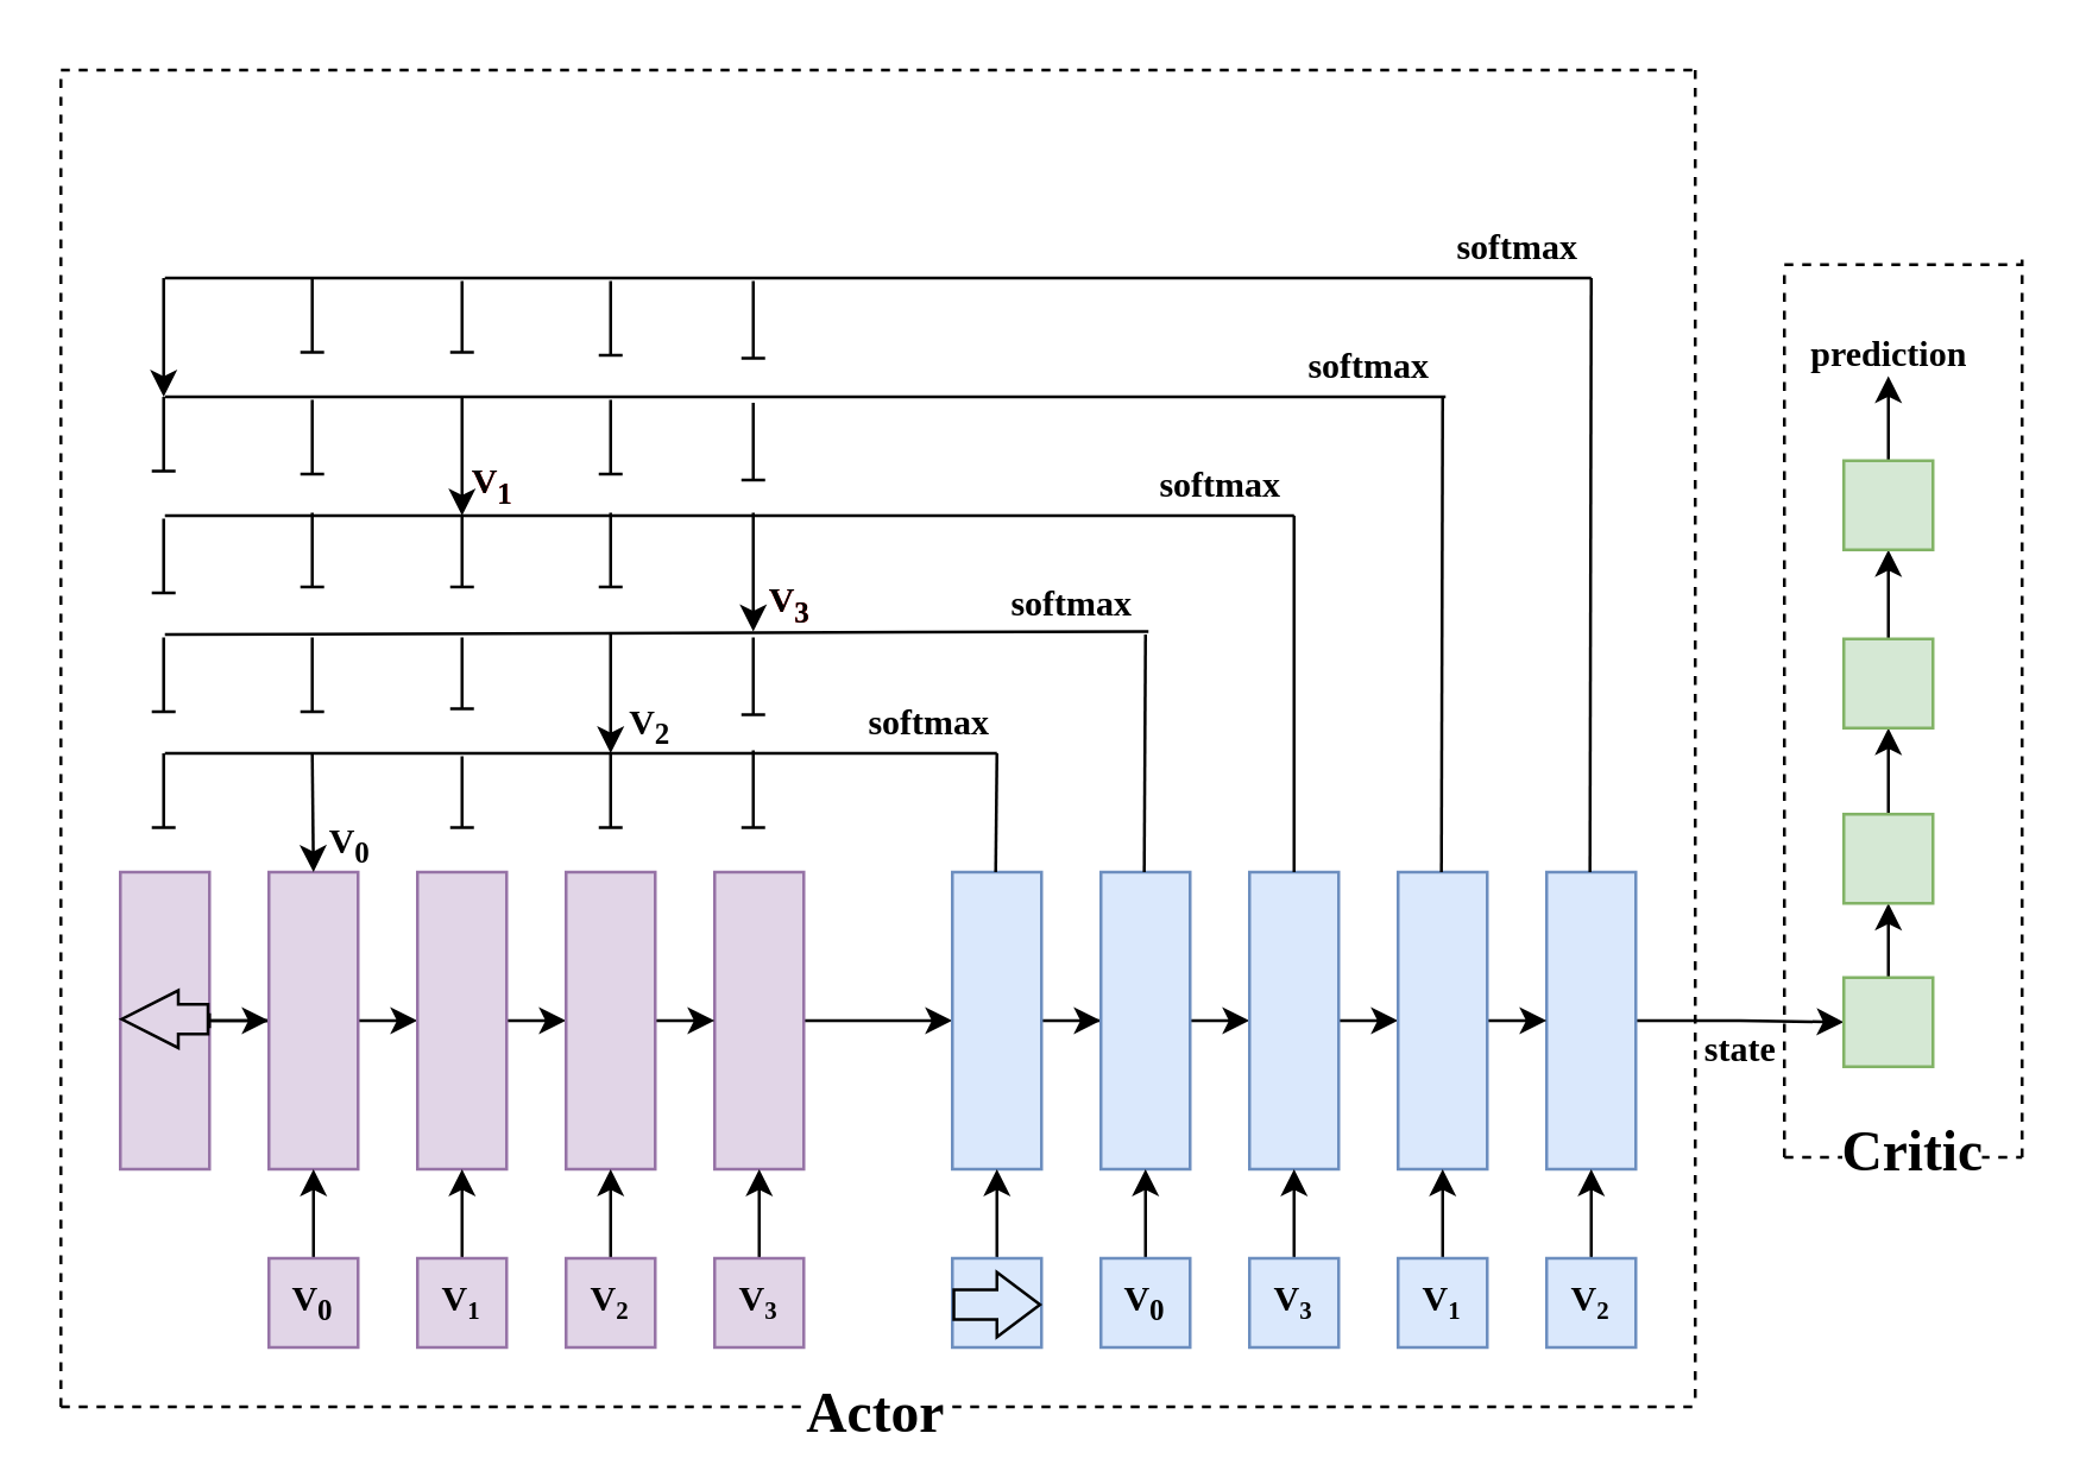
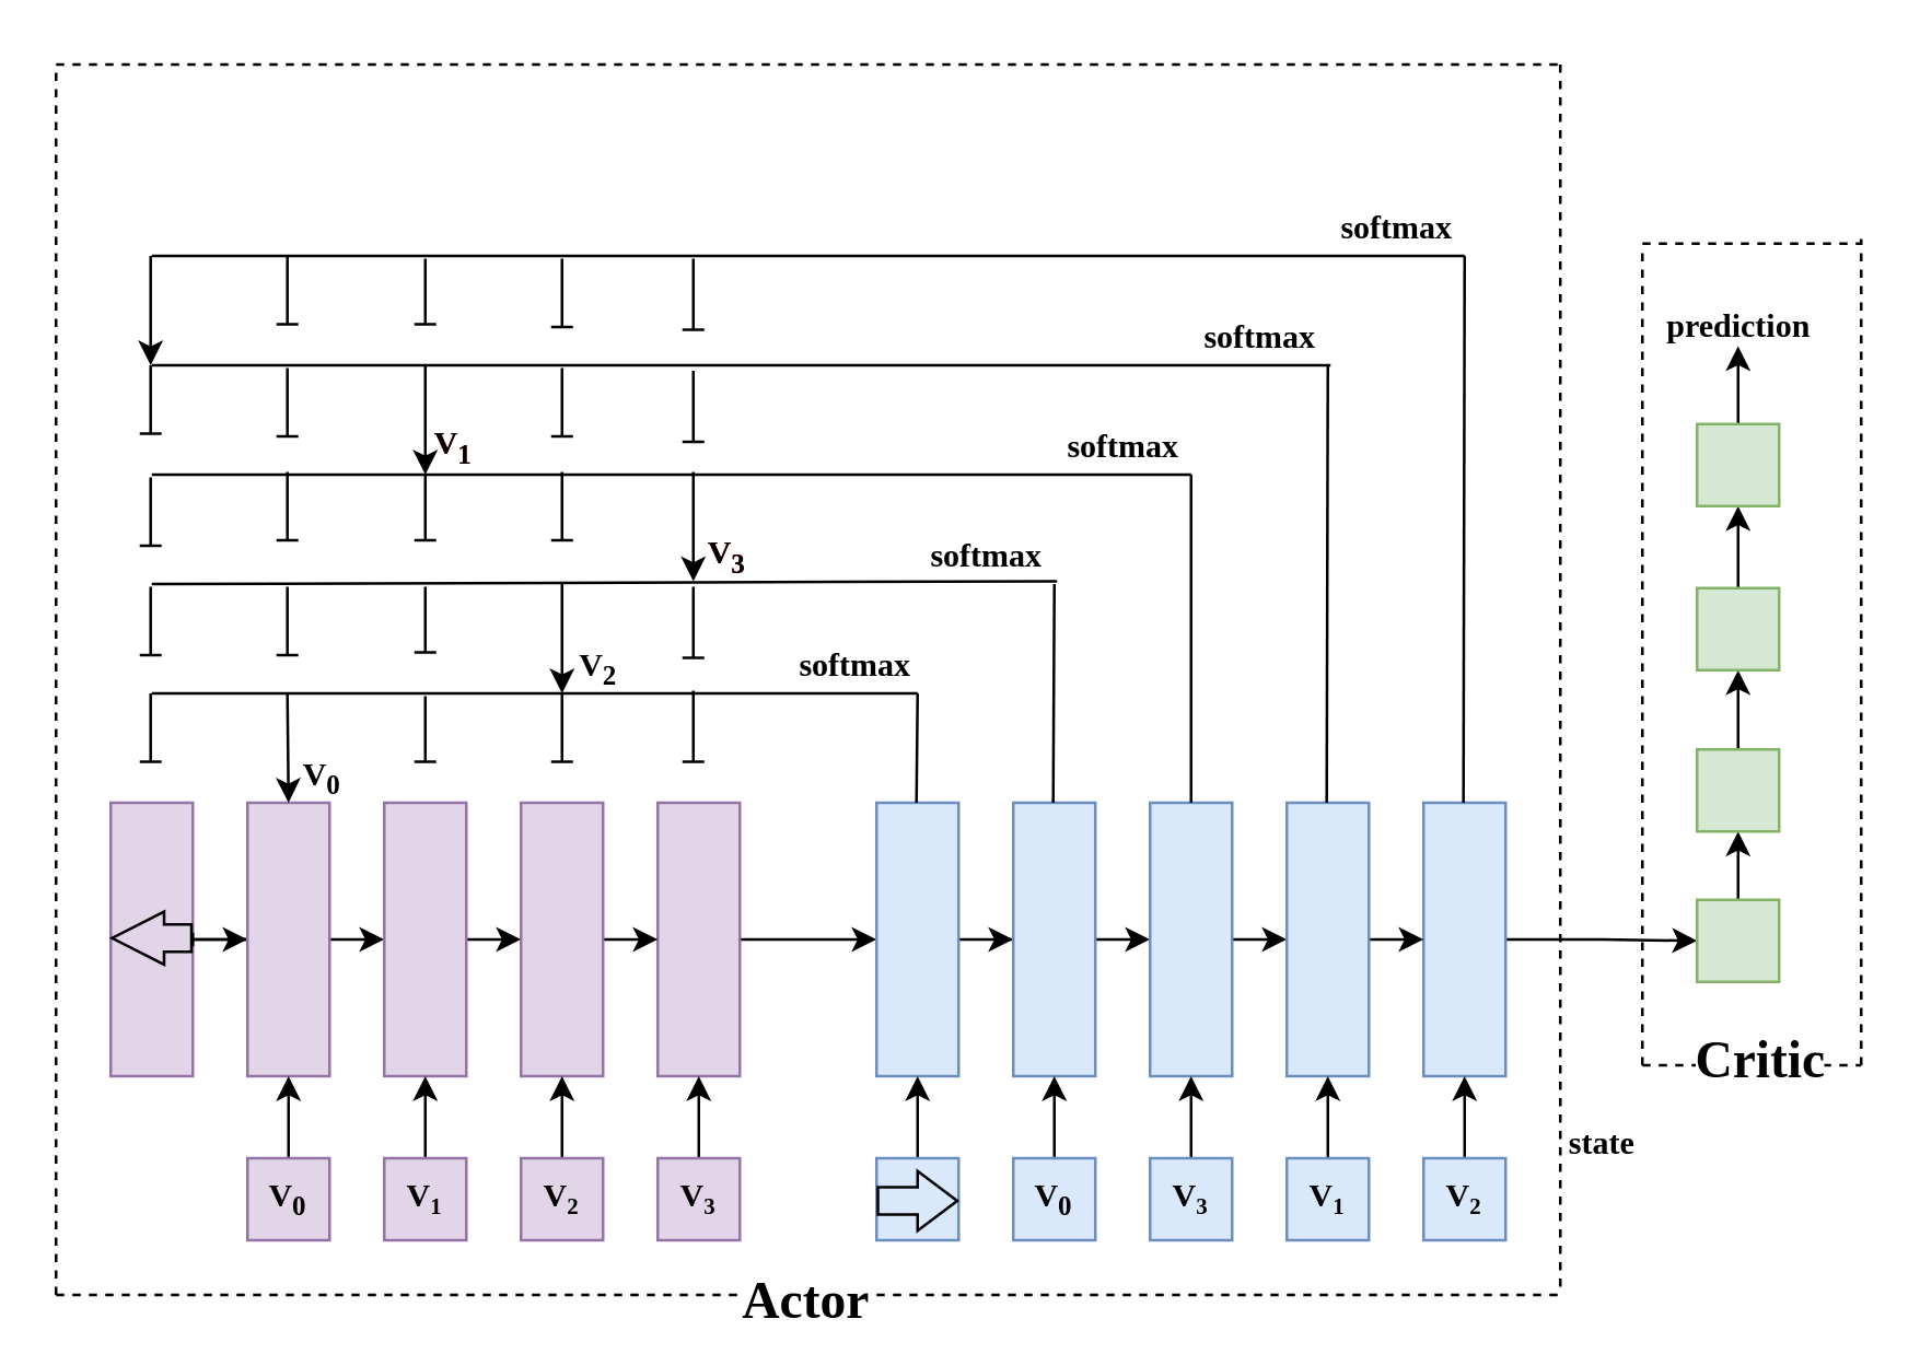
- <mxCell id="108" value="state" style="text;html=1;align=center;verticalAlign=middle;resizable=0;points=[];autosize=1;strokeColor=none;fillColor=none;fontFamily=Times New Roman;fontStyle=1" vertex="1" parent="1"><mxGeometry x="565" y="343" width="40" height="20" as="geometry" /></mxCell>
+ <mxCell id="108" value="state" style="text;html=1;align=center;verticalAlign=middle;resizable=0;points=[];autosize=1;strokeColor=none;fillColor=none;fontFamily=Times New Roman;fontStyle=1" vertex="1" parent="1"><mxGeometry x="565" y="408" width="40" height="20" as="geometry" /></mxCell>
